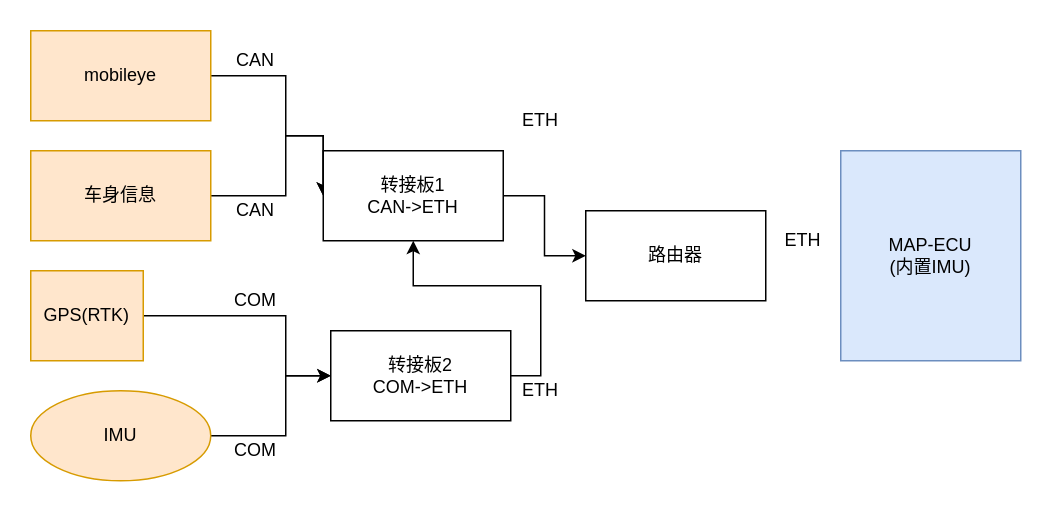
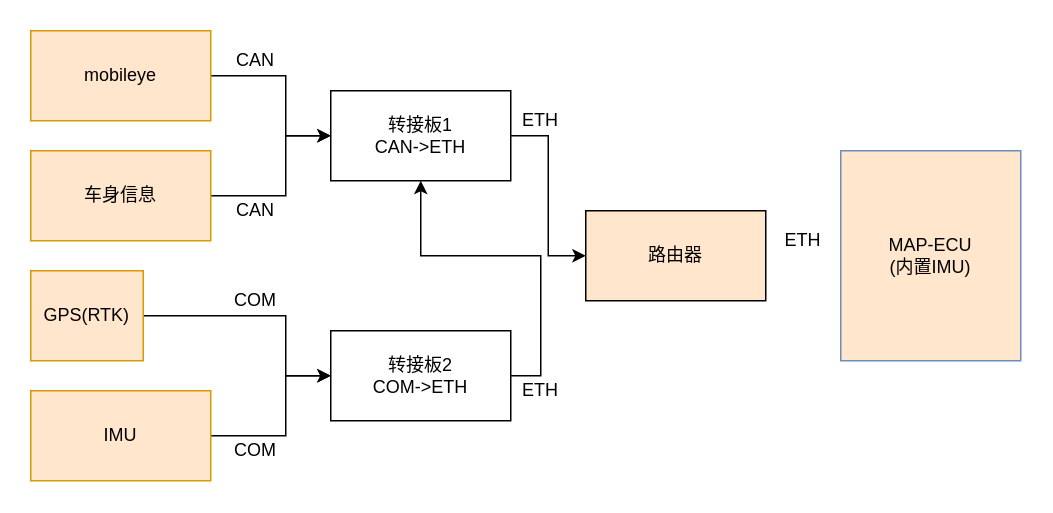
- <mxCell id="9" value="&lt;div&gt;转接板1&lt;/div&gt;&lt;div&gt;CAN-&amp;gt;ETH&lt;br&gt;&lt;/div&gt;" style="rounded=0;whiteSpace=wrap;html=1;" vertex="1" parent="1"><mxGeometry x="215" y="100" width="120" height="60" as="geometry" /></mxCell>
+ <mxCell id="9" value="&lt;div&gt;转接板1&lt;/div&gt;&lt;div&gt;CAN-&amp;gt;ETH&lt;br&gt;&lt;/div&gt;" style="rounded=0;whiteSpace=wrap;html=1;" vertex="1" parent="1"><mxGeometry x="220" y="60" width="120" height="60" as="geometry" /></mxCell>
- <mxCell id="18" value="路由器" style="rounded=0;whiteSpace=wrap;html=1;" vertex="1" parent="1"><mxGeometry x="390" y="140" width="120" height="60" as="geometry" /></mxCell>
+ <mxCell id="18" value="路由器" style="rounded=0;whiteSpace=wrap;html=1;fillColor=#ffe6cc;" vertex="1" parent="1"><mxGeometry x="390" y="140" width="120" height="60" as="geometry" /></mxCell>
- <mxCell id="22" value="&lt;div&gt;MAP-ECU&lt;/div&gt;&lt;div&gt;(内置IMU)&lt;br&gt;&lt;/div&gt;" style="rounded=0;whiteSpace=wrap;html=1;fillColor=#dae8fc;strokeColor=#6c8ebf;" vertex="1" parent="1"><mxGeometry x="560" y="100" width="120" height="140" as="geometry" /></mxCell>
+ <mxCell id="22" value="&lt;div&gt;MAP-ECU&lt;/div&gt;&lt;div&gt;(内置IMU)&lt;br&gt;&lt;/div&gt;" style="rounded=0;whiteSpace=wrap;html=1;fillColor=#ffe6cc;strokeColor=#6c8ebf;" vertex="1" parent="1"><mxGeometry x="560" y="100" width="120" height="140" as="geometry" /></mxCell>
- <mxCell id="13" value="IMU" style="ellipse;whiteSpace=wrap;html=1;fillColor=#ffe6cc;strokeColor=#d79b00;" vertex="1" parent="1"><mxGeometry x="20" y="260" width="120" height="60" as="geometry" /></mxCell>
+ <mxCell id="13" value="IMU" style="rounded=0;whiteSpace=wrap;html=1;fillColor=#ffe6cc;strokeColor=#d79b00;" vertex="1" parent="1"><mxGeometry x="20" y="260" width="120" height="60" as="geometry" /></mxCell>
